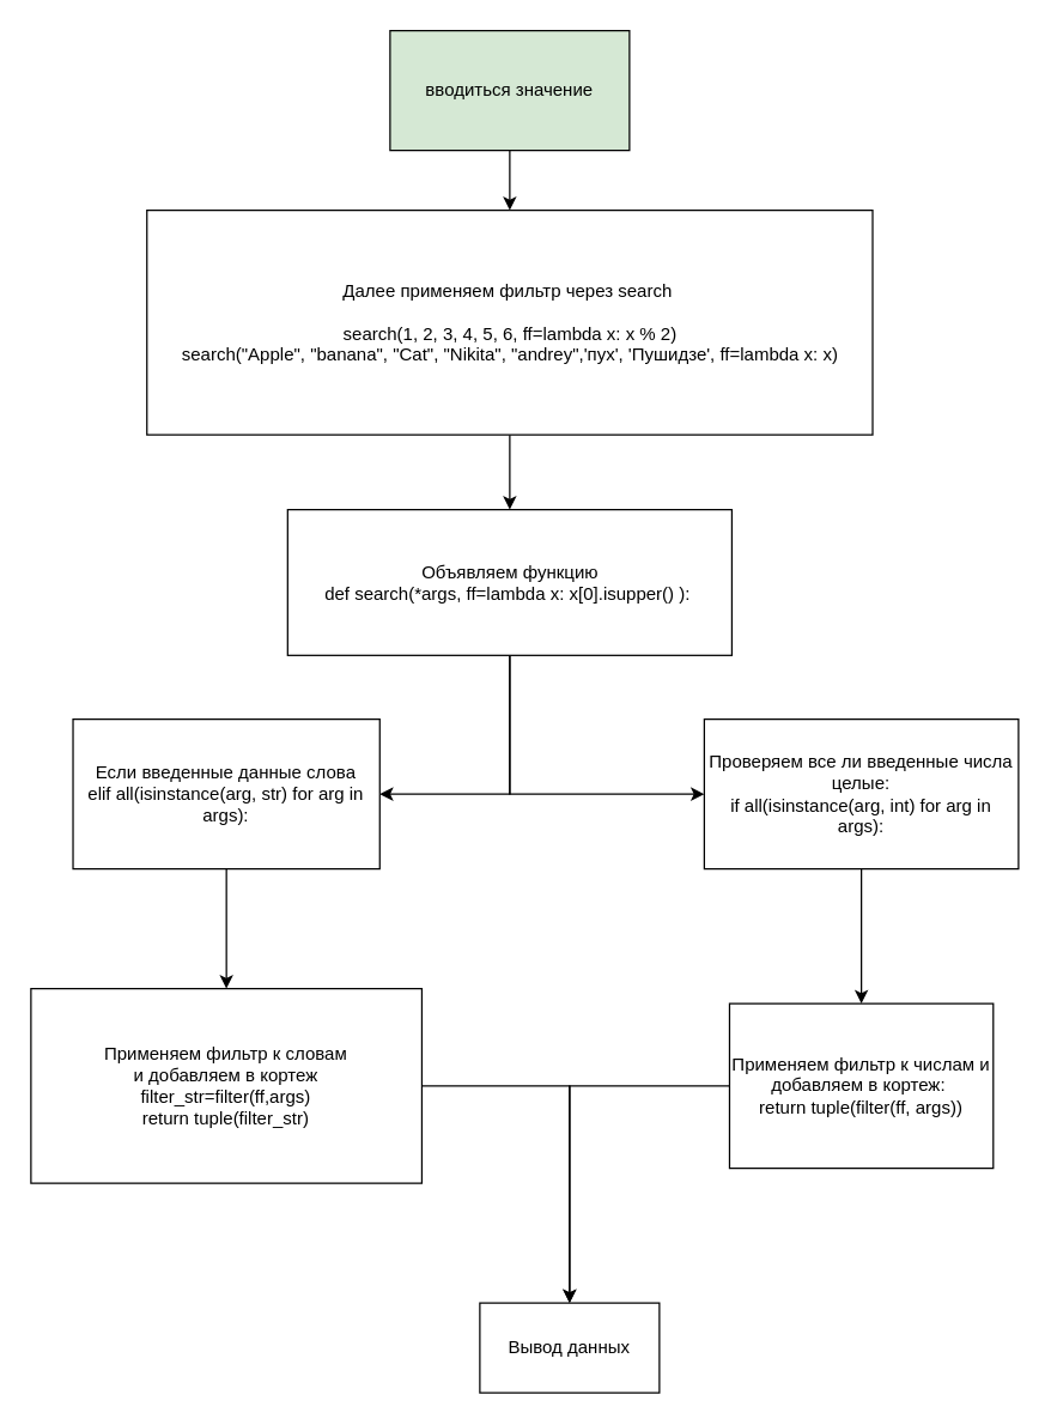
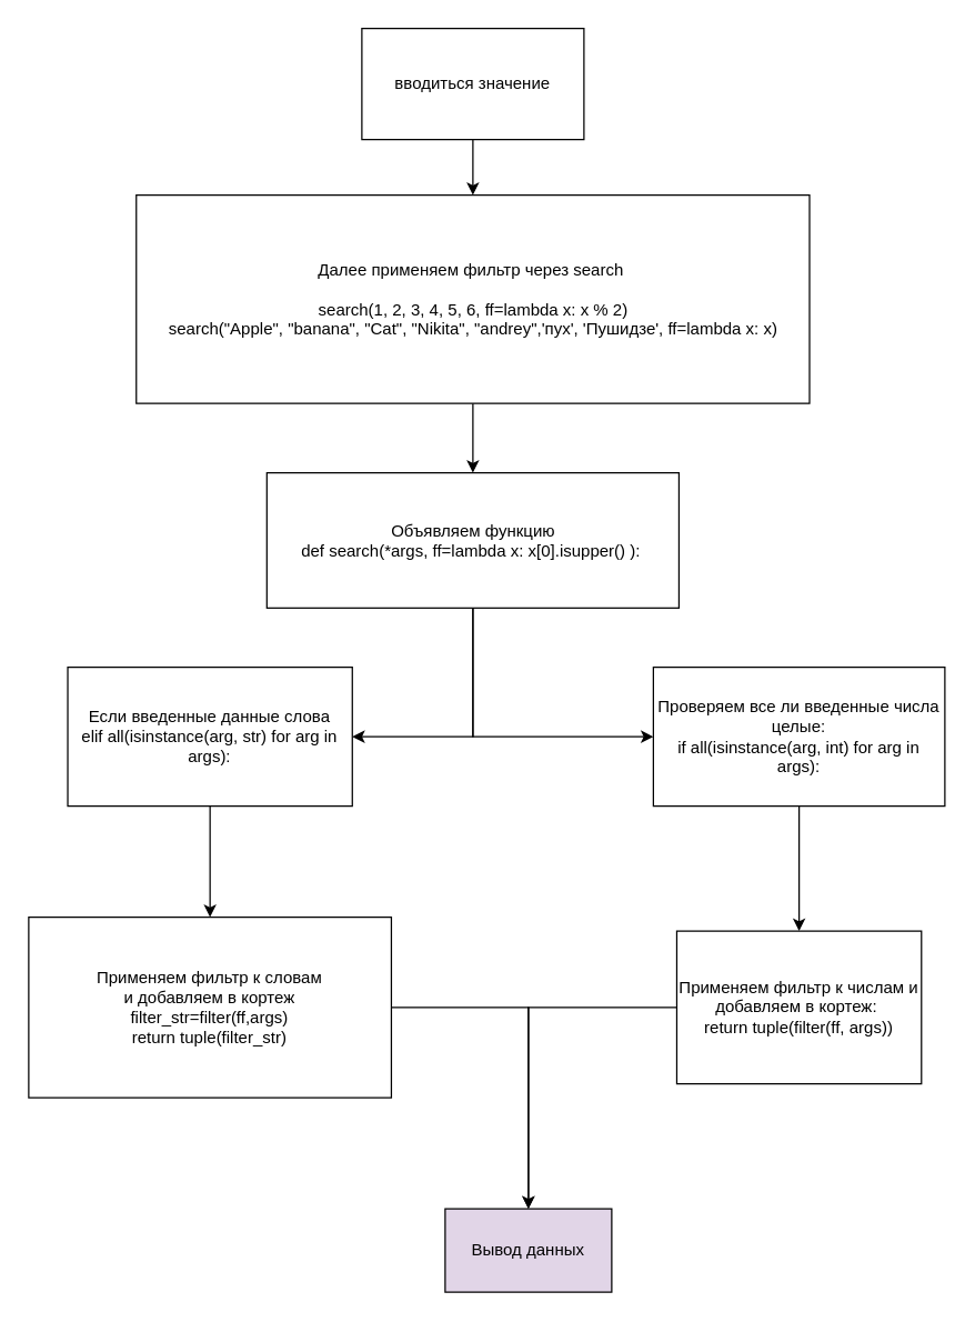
- <mxCell id="3" value="&amp;nbsp;вводиться значение&amp;nbsp;" style="rounded=0;whiteSpace=wrap;html=1;fillColor=#d5e8d4;" vertex="1" parent="1"><mxGeometry x="260" y="20" width="160" height="80" as="geometry" /></mxCell>
+ <mxCell id="3" value="&amp;nbsp;вводиться значение&amp;nbsp;" style="rounded=0;whiteSpace=wrap;html=1;" vertex="1" parent="1"><mxGeometry x="260" y="20" width="160" height="80" as="geometry" /></mxCell>
- <mxCell id="17" value="Вывод данных" style="whiteSpace=wrap;html=1;rounded=0;" vertex="1" parent="1"><mxGeometry x="320" y="870" width="120" height="60" as="geometry" /></mxCell>
+ <mxCell id="17" value="Вывод данных" style="whiteSpace=wrap;html=1;rounded=0;fillColor=#e1d5e7;" vertex="1" parent="1"><mxGeometry x="320" y="870" width="120" height="60" as="geometry" /></mxCell>
